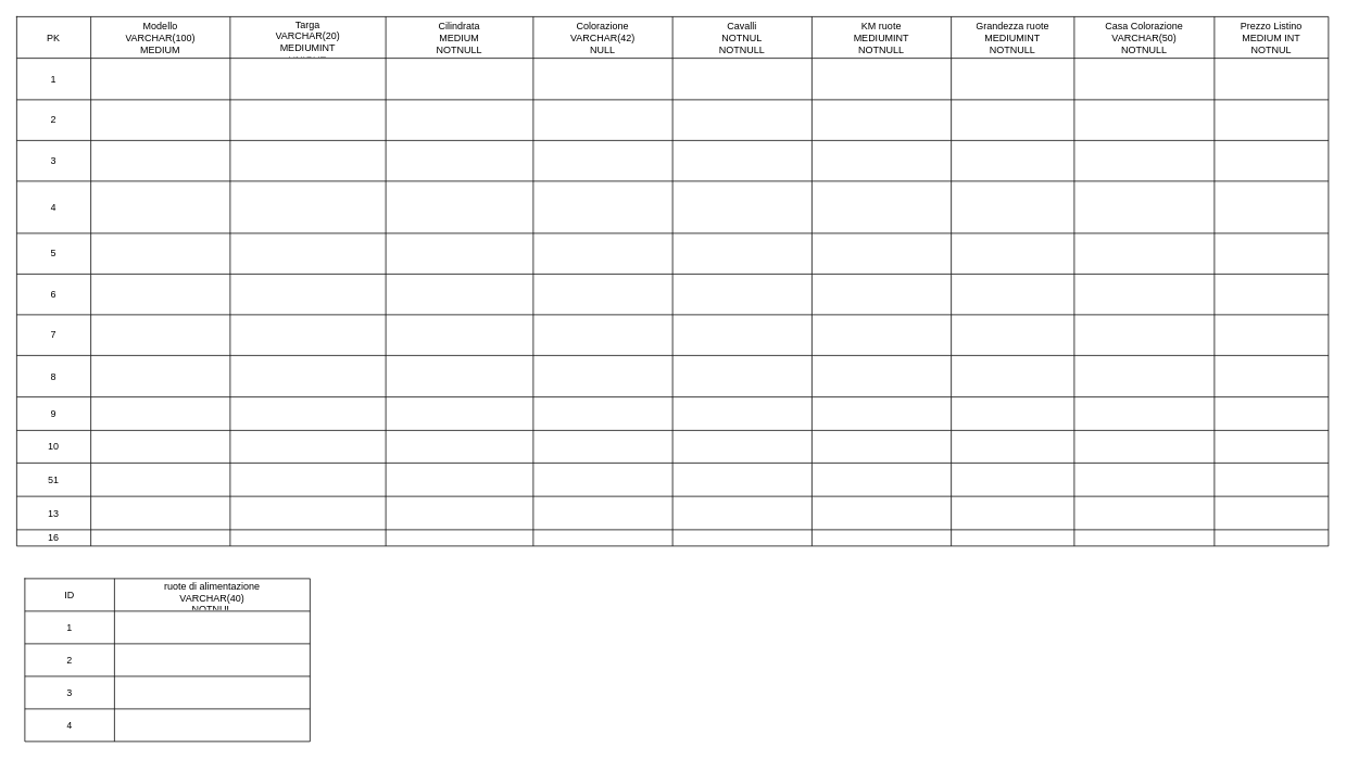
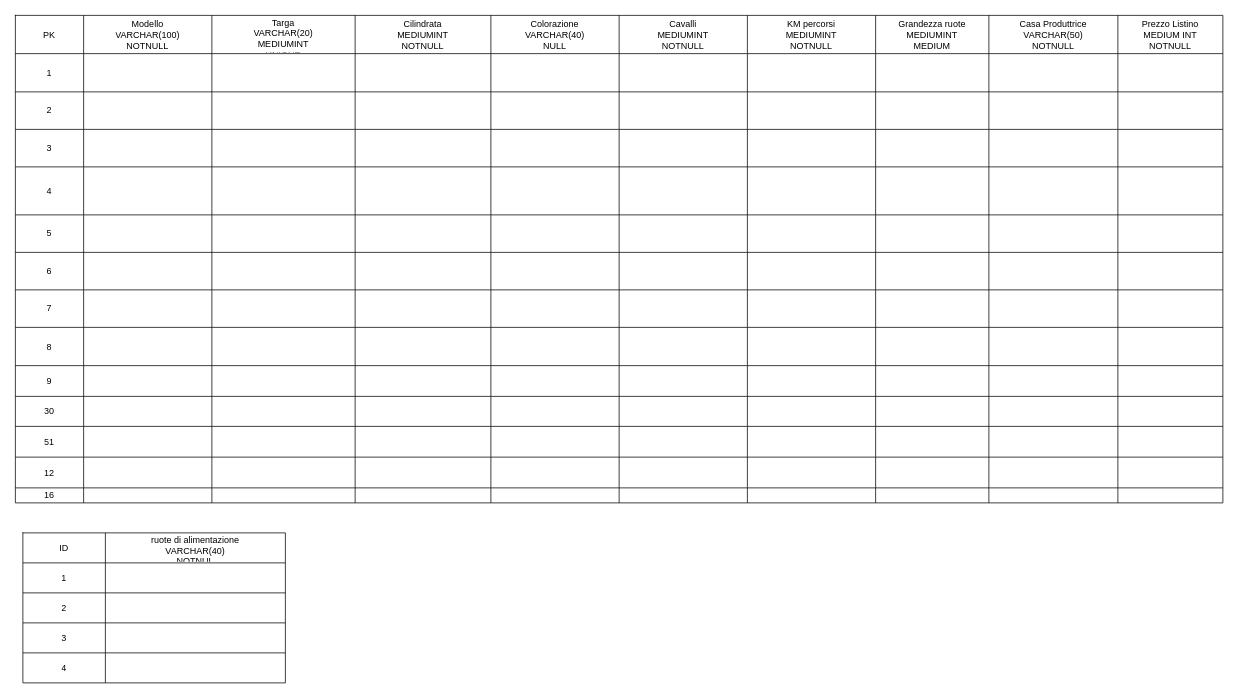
- <mxCell id="5" value="Modello&lt;br&gt;VARCHAR(100)&lt;br&gt;MEDIUM" style="shape=partialRectangle;html=1;whiteSpace=wrap;connectable=0;overflow=hidden;fillColor=none;top=0;left=0;bottom=0;right=0;pointerEvents=1;" vertex="1" parent="3"><mxGeometry x="91" width="171" height="51" as="geometry"><mxRectangle width="171" height="51" as="alternateBounds" /></mxGeometry></mxCell>
+ <mxCell id="5" value="Modello&lt;br&gt;VARCHAR(100)&lt;br&gt;NOTNULL" style="shape=partialRectangle;html=1;whiteSpace=wrap;connectable=0;overflow=hidden;fillColor=none;top=0;left=0;bottom=0;right=0;pointerEvents=1;" vertex="1" parent="3"><mxGeometry x="91" width="171" height="51" as="geometry"><mxRectangle width="171" height="51" as="alternateBounds" /></mxGeometry></mxCell>
- <mxCell id="7" value="Cilindrata&lt;br&gt;MEDIUM&lt;br&gt;NOTNULL" style="shape=partialRectangle;html=1;whiteSpace=wrap;connectable=0;overflow=hidden;fillColor=none;top=0;left=0;bottom=0;right=0;pointerEvents=1;" vertex="1" parent="3"><mxGeometry x="453" width="181" height="51" as="geometry"><mxRectangle width="181" height="51" as="alternateBounds" /></mxGeometry></mxCell>
+ <mxCell id="7" value="Cilindrata&lt;br&gt;MEDIUMINT&lt;br&gt;NOTNULL" style="shape=partialRectangle;html=1;whiteSpace=wrap;connectable=0;overflow=hidden;fillColor=none;top=0;left=0;bottom=0;right=0;pointerEvents=1;" vertex="1" parent="3"><mxGeometry x="453" width="181" height="51" as="geometry"><mxRectangle width="181" height="51" as="alternateBounds" /></mxGeometry></mxCell>
- <mxCell id="8" value="Colorazione&lt;br&gt;VARCHAR(42)&lt;br&gt;NULL" style="shape=partialRectangle;html=1;whiteSpace=wrap;connectable=0;overflow=hidden;fillColor=none;top=0;left=0;bottom=0;right=0;pointerEvents=1;" vertex="1" parent="3"><mxGeometry x="634" width="171" height="51" as="geometry"><mxRectangle width="171" height="51" as="alternateBounds" /></mxGeometry></mxCell>
+ <mxCell id="8" value="Colorazione&lt;br&gt;VARCHAR(40)&lt;br&gt;NULL" style="shape=partialRectangle;html=1;whiteSpace=wrap;connectable=0;overflow=hidden;fillColor=none;top=0;left=0;bottom=0;right=0;pointerEvents=1;" vertex="1" parent="3"><mxGeometry x="634" width="171" height="51" as="geometry"><mxRectangle width="171" height="51" as="alternateBounds" /></mxGeometry></mxCell>
- <mxCell id="9" value="Cavalli&lt;br&gt;NOTNUL&lt;br&gt;NOTNULL" style="shape=partialRectangle;html=1;whiteSpace=wrap;connectable=0;overflow=hidden;fillColor=none;top=0;left=0;bottom=0;right=0;pointerEvents=1;" vertex="1" parent="3"><mxGeometry x="805" width="171" height="51" as="geometry"><mxRectangle width="171" height="51" as="alternateBounds" /></mxGeometry></mxCell>
+ <mxCell id="9" value="Cavalli&lt;br&gt;MEDIUMINT&lt;br&gt;NOTNULL" style="shape=partialRectangle;html=1;whiteSpace=wrap;connectable=0;overflow=hidden;fillColor=none;top=0;left=0;bottom=0;right=0;pointerEvents=1;" vertex="1" parent="3"><mxGeometry x="805" width="171" height="51" as="geometry"><mxRectangle width="171" height="51" as="alternateBounds" /></mxGeometry></mxCell>
- <mxCell id="10" value="KM ruote&lt;br&gt;MEDIUMINT&lt;br&gt;NOTNULL" style="shape=partialRectangle;html=1;whiteSpace=wrap;connectable=0;overflow=hidden;fillColor=none;top=0;left=0;bottom=0;right=0;pointerEvents=1;" vertex="1" parent="3"><mxGeometry x="976" width="171" height="51" as="geometry"><mxRectangle width="171" height="51" as="alternateBounds" /></mxGeometry></mxCell>
+ <mxCell id="10" value="KM percorsi&lt;br&gt;MEDIUMINT&lt;br&gt;NOTNULL" style="shape=partialRectangle;html=1;whiteSpace=wrap;connectable=0;overflow=hidden;fillColor=none;top=0;left=0;bottom=0;right=0;pointerEvents=1;" vertex="1" parent="3"><mxGeometry x="976" width="171" height="51" as="geometry"><mxRectangle width="171" height="51" as="alternateBounds" /></mxGeometry></mxCell>
- <mxCell id="11" value="Grandezza ruote&lt;br&gt;MEDIUMINT&lt;br&gt;NOTNULL" style="shape=partialRectangle;html=1;whiteSpace=wrap;connectable=0;overflow=hidden;fillColor=none;top=0;left=0;bottom=0;right=0;pointerEvents=1;" vertex="1" parent="3"><mxGeometry x="1147" width="151" height="51" as="geometry"><mxRectangle width="151" height="51" as="alternateBounds" /></mxGeometry></mxCell>
+ <mxCell id="11" value="Grandezza ruote&lt;br&gt;MEDIUMINT&lt;br&gt;MEDIUM" style="shape=partialRectangle;html=1;whiteSpace=wrap;connectable=0;overflow=hidden;fillColor=none;top=0;left=0;bottom=0;right=0;pointerEvents=1;" vertex="1" parent="3"><mxGeometry x="1147" width="151" height="51" as="geometry"><mxRectangle width="151" height="51" as="alternateBounds" /></mxGeometry></mxCell>
- <mxCell id="12" value="Casa Colorazione&lt;br&gt;VARCHAR(50)&lt;br&gt;NOTNULL" style="shape=partialRectangle;html=1;whiteSpace=wrap;connectable=0;overflow=hidden;fillColor=none;top=0;left=0;bottom=0;right=0;pointerEvents=1;" vertex="1" parent="3"><mxGeometry x="1298" width="172" height="51" as="geometry"><mxRectangle width="172" height="51" as="alternateBounds" /></mxGeometry></mxCell>
+ <mxCell id="12" value="Casa Produttrice&lt;br&gt;VARCHAR(50)&lt;br&gt;NOTNULL" style="shape=partialRectangle;html=1;whiteSpace=wrap;connectable=0;overflow=hidden;fillColor=none;top=0;left=0;bottom=0;right=0;pointerEvents=1;" vertex="1" parent="3"><mxGeometry x="1298" width="172" height="51" as="geometry"><mxRectangle width="172" height="51" as="alternateBounds" /></mxGeometry></mxCell>
- <mxCell id="13" value="Prezzo Listino&lt;br&gt;MEDIUM INT&lt;br&gt;NOTNUL" style="shape=partialRectangle;html=1;whiteSpace=wrap;connectable=0;overflow=hidden;fillColor=none;top=0;left=0;bottom=0;right=0;pointerEvents=1;" vertex="1" parent="3"><mxGeometry x="1470" width="140" height="51" as="geometry"><mxRectangle width="140" height="51" as="alternateBounds" /></mxGeometry></mxCell>
+ <mxCell id="13" value="Prezzo Listino&lt;br&gt;MEDIUM INT&lt;br&gt;NOTNULL" style="shape=partialRectangle;html=1;whiteSpace=wrap;connectable=0;overflow=hidden;fillColor=none;top=0;left=0;bottom=0;right=0;pointerEvents=1;" vertex="1" parent="3"><mxGeometry x="1470" width="140" height="51" as="geometry"><mxRectangle width="140" height="51" as="alternateBounds" /></mxGeometry></mxCell>
- <mxCell id="114" value="10" style="shape=partialRectangle;html=1;whiteSpace=wrap;connectable=0;overflow=hidden;fillColor=none;top=0;left=0;bottom=0;right=0;pointerEvents=1;" vertex="1" parent="113"><mxGeometry width="91" height="40" as="geometry"><mxRectangle width="91" height="40" as="alternateBounds" /></mxGeometry></mxCell>
+ <mxCell id="114" value="30" style="shape=partialRectangle;html=1;whiteSpace=wrap;connectable=0;overflow=hidden;fillColor=none;top=0;left=0;bottom=0;right=0;pointerEvents=1;" vertex="1" parent="113"><mxGeometry width="91" height="40" as="geometry"><mxRectangle width="91" height="40" as="alternateBounds" /></mxGeometry></mxCell>
- <mxCell id="136" value="13" style="shape=partialRectangle;html=1;whiteSpace=wrap;connectable=0;overflow=hidden;fillColor=none;top=0;left=0;bottom=0;right=0;pointerEvents=1;" vertex="1" parent="135"><mxGeometry width="91" height="41" as="geometry"><mxRectangle width="91" height="41" as="alternateBounds" /></mxGeometry></mxCell>
+ <mxCell id="136" value="12" style="shape=partialRectangle;html=1;whiteSpace=wrap;connectable=0;overflow=hidden;fillColor=none;top=0;left=0;bottom=0;right=0;pointerEvents=1;" vertex="1" parent="135"><mxGeometry width="91" height="41" as="geometry"><mxRectangle width="91" height="41" as="alternateBounds" /></mxGeometry></mxCell>
